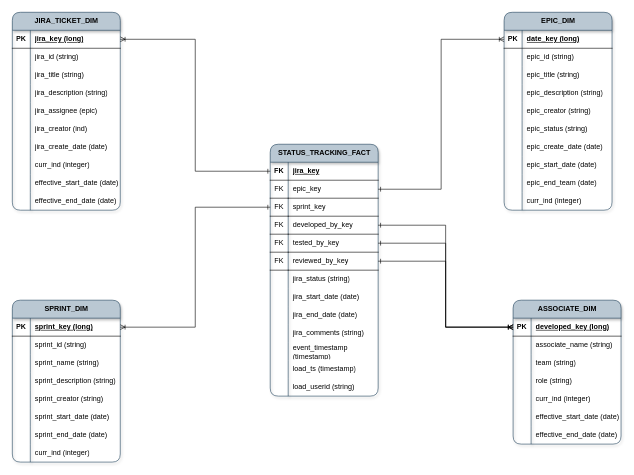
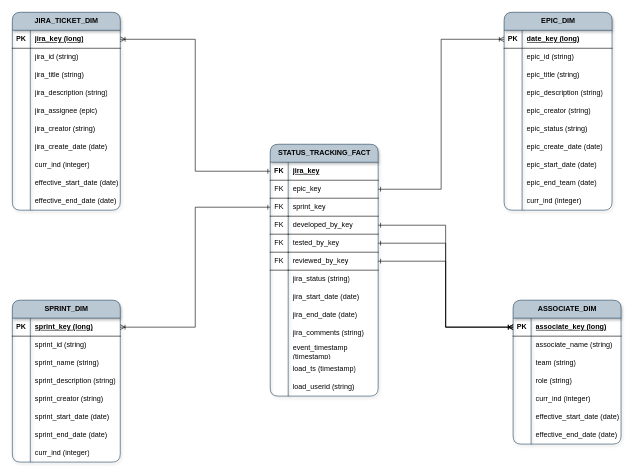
- <mxCell id="20" value="jira_creator (ind)" style="shape=partialRectangle;connectable=0;fillColor=none;top=0;left=0;bottom=0;right=0;align=left;spacingLeft=6;overflow=hidden;whiteSpace=wrap;html=1;" parent="18" vertex="1"><mxGeometry x="30" width="150" height="30" as="geometry"><mxRectangle width="150" height="30" as="alternateBounds" /></mxGeometry></mxCell>
+ <mxCell id="20" value="jira_creator (string)" style="shape=partialRectangle;connectable=0;fillColor=none;top=0;left=0;bottom=0;right=0;align=left;spacingLeft=6;overflow=hidden;whiteSpace=wrap;html=1;" parent="18" vertex="1"><mxGeometry x="30" width="150" height="30" as="geometry"><mxRectangle width="150" height="30" as="alternateBounds" /></mxGeometry></mxCell>
- <mxCell id="92" value="developed_key (long)" style="shape=partialRectangle;connectable=0;fillColor=none;top=0;left=0;bottom=0;right=0;align=left;spacingLeft=6;fontStyle=5;overflow=hidden;whiteSpace=wrap;html=1;" parent="90" vertex="1"><mxGeometry x="30" width="150" height="30" as="geometry"><mxRectangle width="150" height="30" as="alternateBounds" /></mxGeometry></mxCell>
+ <mxCell id="92" value="associate_key (long)" style="shape=partialRectangle;connectable=0;fillColor=none;top=0;left=0;bottom=0;right=0;align=left;spacingLeft=6;fontStyle=5;overflow=hidden;whiteSpace=wrap;html=1;" parent="90" vertex="1"><mxGeometry x="30" width="150" height="30" as="geometry"><mxRectangle width="150" height="30" as="alternateBounds" /></mxGeometry></mxCell>
